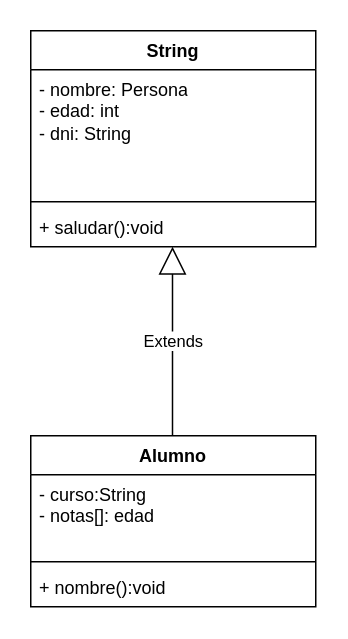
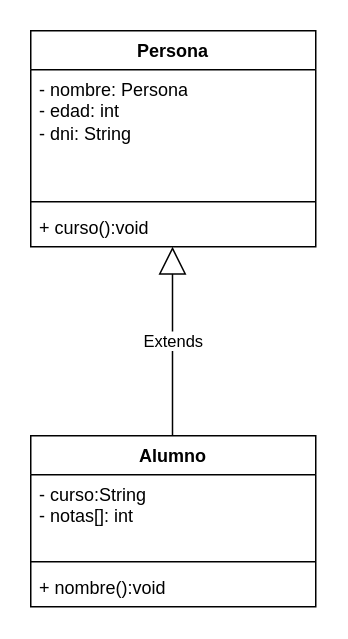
- <mxCell id="2" value="String" style="swimlane;fontStyle=1;align=center;verticalAlign=top;childLayout=stackLayout;horizontal=1;startSize=26;horizontalStack=0;resizeParent=1;resizeParentMax=0;resizeLast=0;collapsible=1;marginBottom=0;whiteSpace=wrap;html=1;" vertex="1" parent="1"><mxGeometry x="20" y="20" width="190" height="144" as="geometry" /></mxCell>
+ <mxCell id="2" value="Persona" style="swimlane;fontStyle=1;align=center;verticalAlign=top;childLayout=stackLayout;horizontal=1;startSize=26;horizontalStack=0;resizeParent=1;resizeParentMax=0;resizeLast=0;collapsible=1;marginBottom=0;whiteSpace=wrap;html=1;" vertex="1" parent="1"><mxGeometry x="20" y="20" width="190" height="144" as="geometry" /></mxCell>
- <mxCell id="5" value="+ saludar():void" style="text;strokeColor=none;fillColor=none;align=left;verticalAlign=top;spacingLeft=4;spacingRight=4;overflow=hidden;rotatable=0;points=[[0,0.5],[1,0.5]];portConstraint=eastwest;whiteSpace=wrap;html=1;" vertex="1" parent="2"><mxGeometry y="118" width="190" height="26" as="geometry" /></mxCell>
+ <mxCell id="5" value="+ curso():void" style="text;strokeColor=none;fillColor=none;align=left;verticalAlign=top;spacingLeft=4;spacingRight=4;overflow=hidden;rotatable=0;points=[[0,0.5],[1,0.5]];portConstraint=eastwest;whiteSpace=wrap;html=1;" vertex="1" parent="2"><mxGeometry y="118" width="190" height="26" as="geometry" /></mxCell>
- <mxCell id="7" value="- curso:String&lt;div&gt;- notas[]: edad&lt;/div&gt;" style="text;strokeColor=none;fillColor=none;align=left;verticalAlign=top;spacingLeft=4;spacingRight=4;overflow=hidden;rotatable=0;points=[[0,0.5],[1,0.5]];portConstraint=eastwest;whiteSpace=wrap;html=1;" vertex="1" parent="6"><mxGeometry y="26" width="190" height="54" as="geometry" /></mxCell>
+ <mxCell id="7" value="- curso:String&lt;div&gt;- notas[]: int&lt;/div&gt;" style="text;strokeColor=none;fillColor=none;align=left;verticalAlign=top;spacingLeft=4;spacingRight=4;overflow=hidden;rotatable=0;points=[[0,0.5],[1,0.5]];portConstraint=eastwest;whiteSpace=wrap;html=1;" vertex="1" parent="6"><mxGeometry y="26" width="190" height="54" as="geometry" /></mxCell>
